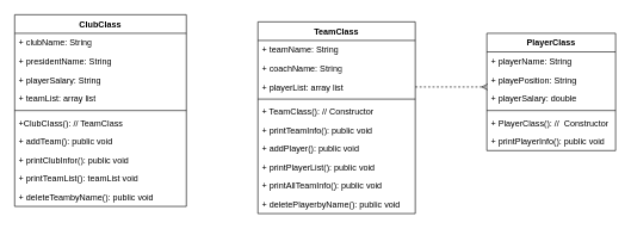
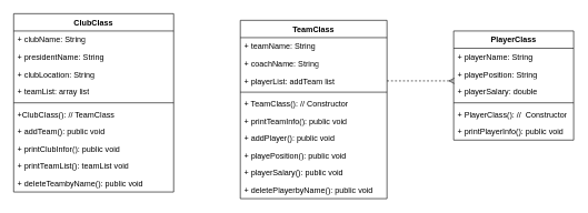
- <mxCell id="5" value="+ playerSalary: String" style="text;strokeColor=none;fillColor=none;align=left;verticalAlign=top;spacingLeft=4;spacingRight=4;overflow=hidden;rotatable=0;points=[[0,0.5],[1,0.5]];portConstraint=eastwest;whiteSpace=wrap;html=1;" parent="2" vertex="1"><mxGeometry y="78" width="240" height="26" as="geometry" /></mxCell>
+ <mxCell id="5" value="+ clubLocation: String" style="text;strokeColor=none;fillColor=none;align=left;verticalAlign=top;spacingLeft=4;spacingRight=4;overflow=hidden;rotatable=0;points=[[0,0.5],[1,0.5]];portConstraint=eastwest;whiteSpace=wrap;html=1;" parent="2" vertex="1"><mxGeometry y="78" width="240" height="26" as="geometry" /></mxCell>
- <mxCell id="16" value="+ playerList: array list&amp;nbsp;" style="text;strokeColor=none;fillColor=none;align=left;verticalAlign=top;spacingLeft=4;spacingRight=4;overflow=hidden;rotatable=0;points=[[0,0.5],[1,0.5]];portConstraint=eastwest;whiteSpace=wrap;html=1;" parent="13" vertex="1"><mxGeometry y="78" width="220" height="26" as="geometry" /></mxCell>
+ <mxCell id="16" value="+ playerList: addTeam list&amp;nbsp;" style="text;strokeColor=none;fillColor=none;align=left;verticalAlign=top;spacingLeft=4;spacingRight=4;overflow=hidden;rotatable=0;points=[[0,0.5],[1,0.5]];portConstraint=eastwest;whiteSpace=wrap;html=1;" parent="13" vertex="1"><mxGeometry y="78" width="220" height="26" as="geometry" /></mxCell>
- <mxCell id="21" value="+ printPlayerList(): public void" style="text;strokeColor=none;fillColor=none;align=left;verticalAlign=top;spacingLeft=4;spacingRight=4;overflow=hidden;rotatable=0;points=[[0,0.5],[1,0.5]];portConstraint=eastwest;whiteSpace=wrap;html=1;" parent="13" vertex="1"><mxGeometry y="190" width="220" height="26" as="geometry" /></mxCell>
+ <mxCell id="21" value="+ playePosition(): public void" style="text;strokeColor=none;fillColor=none;align=left;verticalAlign=top;spacingLeft=4;spacingRight=4;overflow=hidden;rotatable=0;points=[[0,0.5],[1,0.5]];portConstraint=eastwest;whiteSpace=wrap;html=1;" parent="13" vertex="1"><mxGeometry y="190" width="220" height="26" as="geometry" /></mxCell>
- <mxCell id="22" value="+ printAllTeamInfo(): public void" style="text;strokeColor=none;fillColor=none;align=left;verticalAlign=top;spacingLeft=4;spacingRight=4;overflow=hidden;rotatable=0;points=[[0,0.5],[1,0.5]];portConstraint=eastwest;whiteSpace=wrap;html=1;" vertex="1" parent="13"><mxGeometry y="216" width="220" height="26" as="geometry" /></mxCell>
+ <mxCell id="22" value="+ playerSalary(): public void" style="text;strokeColor=none;fillColor=none;align=left;verticalAlign=top;spacingLeft=4;spacingRight=4;overflow=hidden;rotatable=0;points=[[0,0.5],[1,0.5]];portConstraint=eastwest;whiteSpace=wrap;html=1;" vertex="1" parent="13"><mxGeometry y="216" width="220" height="26" as="geometry" /></mxCell>
